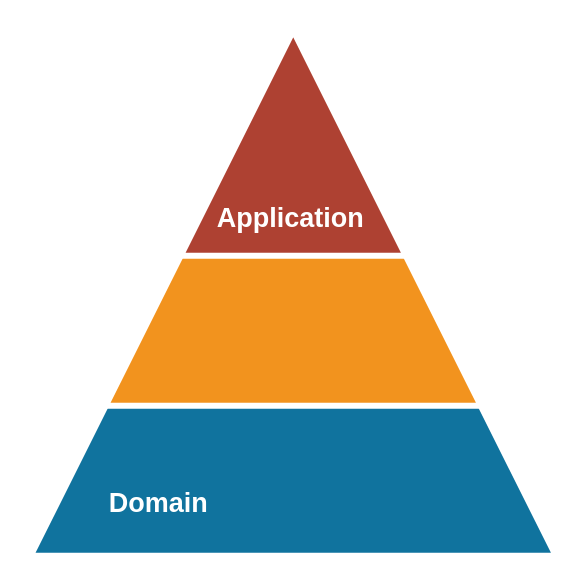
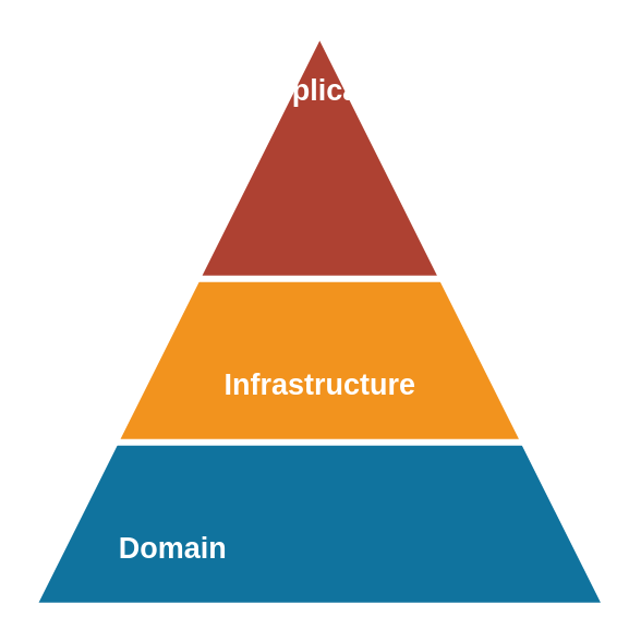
- <mxCell id="6" value="Application" style="text;html=1;align=center;verticalAlign=middle;resizable=0;points=[];autosize=1;strokeColor=none;fillColor=none;fontColor=#FFFFFF;fontStyle=1;fontSize=18;" vertex="1" parent="2"><mxGeometry x="113" y="105" width="120" height="40" as="geometry" /></mxCell>
+ <mxCell id="6" value="Application" style="text;html=1;align=center;verticalAlign=middle;resizable=0;points=[];autosize=1;strokeColor=none;fillColor=none;fontColor=#FFFFFF;fontStyle=1;fontSize=18;" vertex="1" parent="2"><mxGeometry x="123" y="15" width="120" height="40" as="geometry" /></mxCell>
+ <mxCell id="7" value="Infrastructure" style="text;html=1;align=center;verticalAlign=middle;resizable=0;points=[];autosize=1;strokeColor=none;fillColor=none;fontColor=#FFFFFF;fontStyle=1;fontSize=18;" vertex="1" parent="2"><mxGeometry x="105" y="195" width="140" height="40" as="geometry" /></mxCell>
